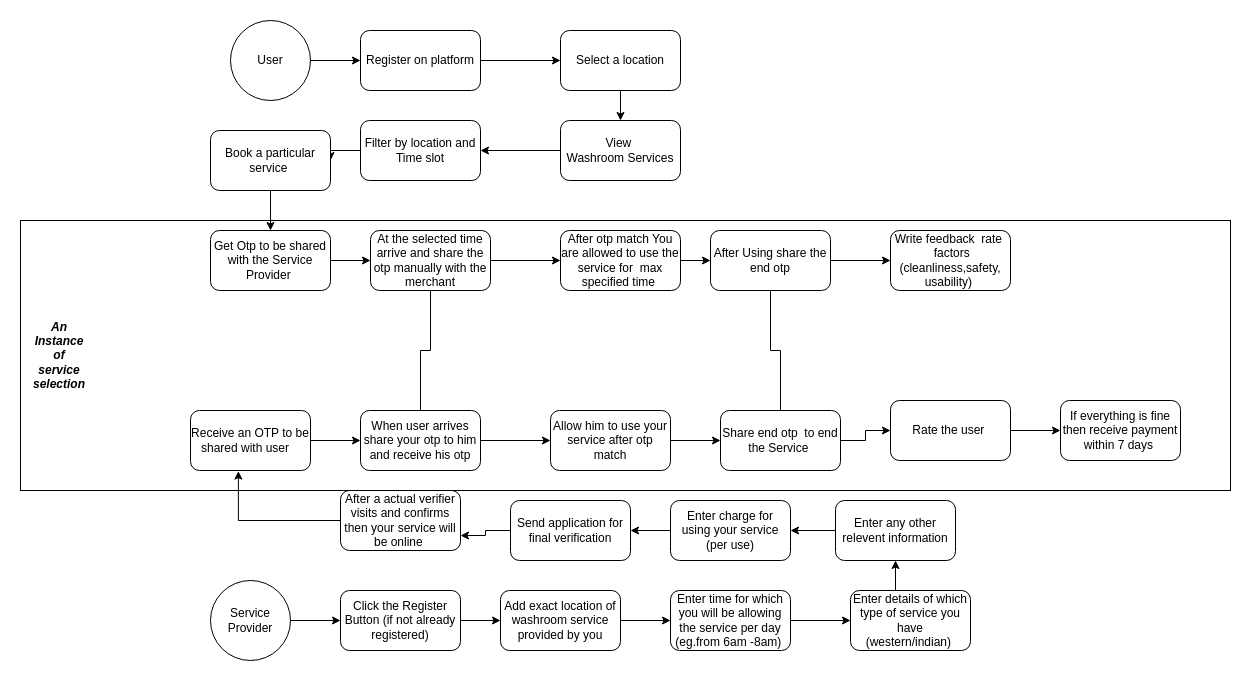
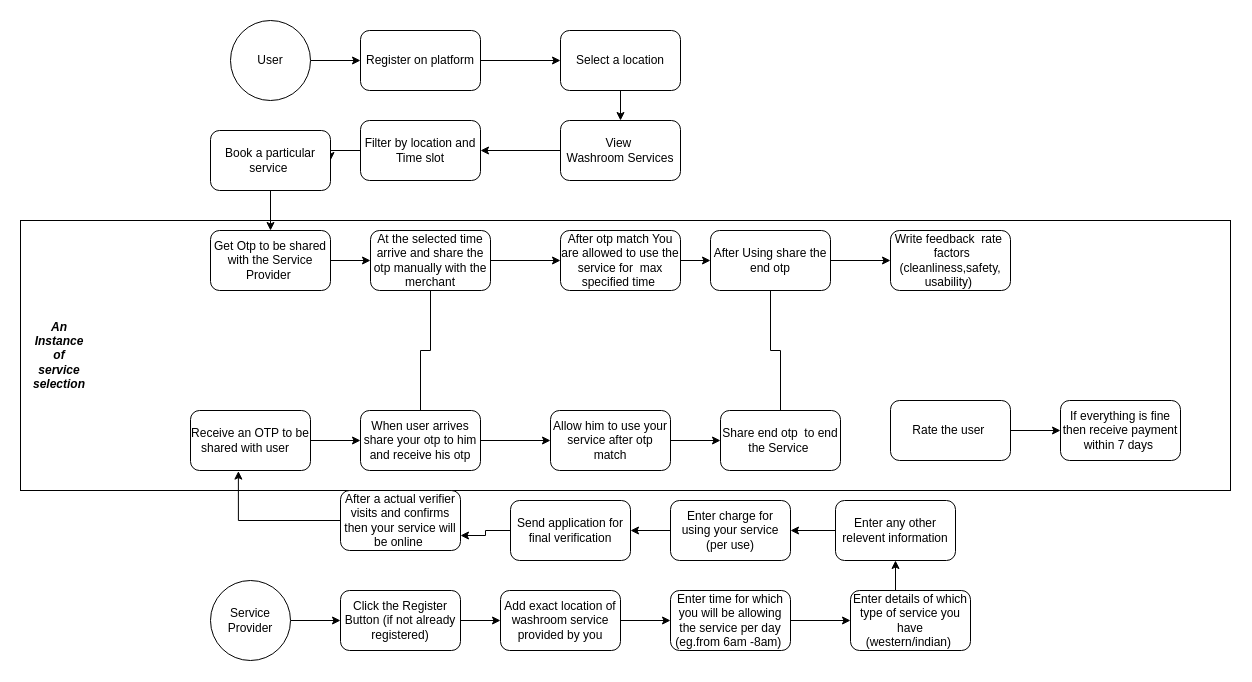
- <mxCell id="50" style="edgeStyle=orthogonalEdgeStyle;rounded=0;orthogonalLoop=1;jettySize=auto;html=1;exitX=1;exitY=0.5;exitDx=0;exitDy=0;entryX=0;entryY=0.5;entryDx=0;entryDy=0;" edge="1" parent="1" source="51" target="53"><mxGeometry relative="1" as="geometry" /></mxCell>
